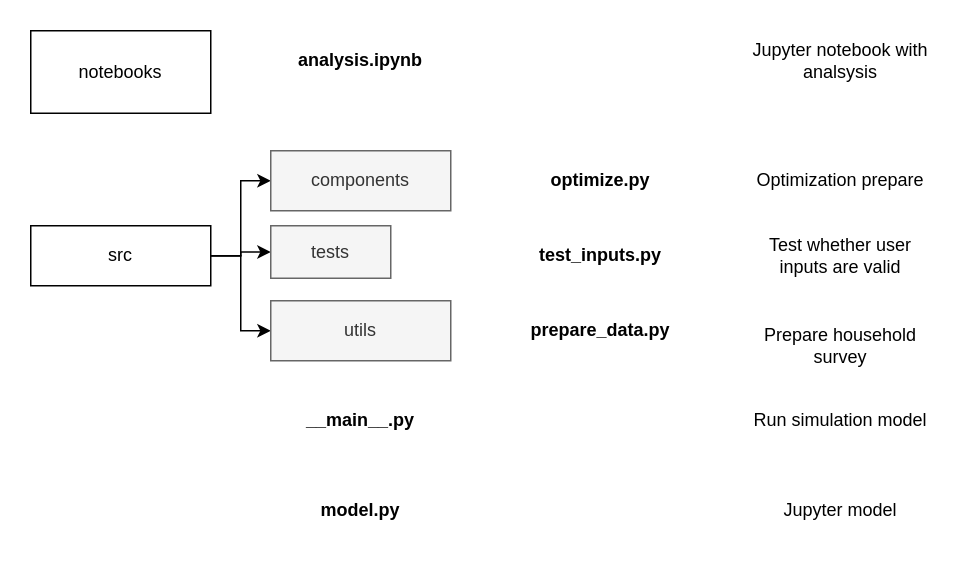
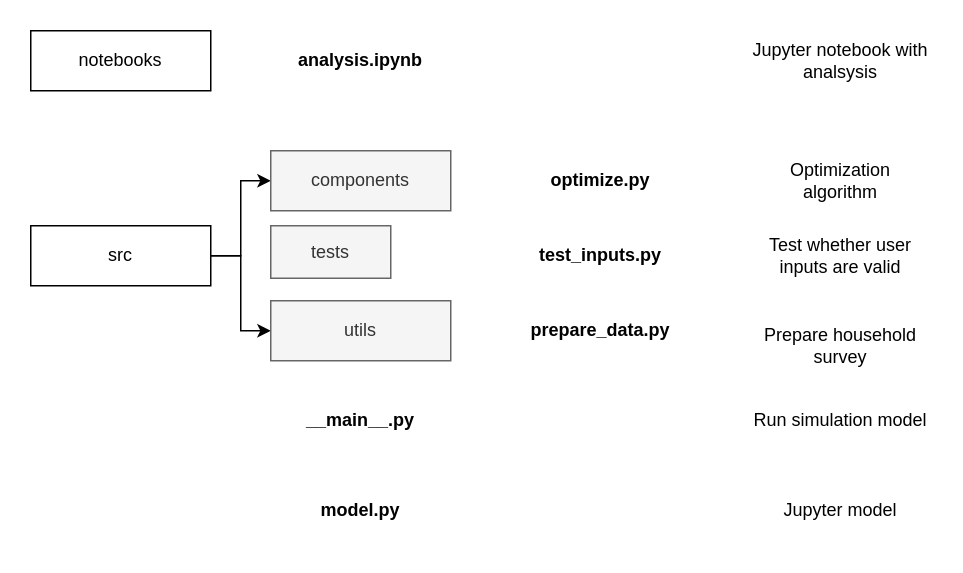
- <mxCell id="6" value="notebooks" style="rounded=0;whiteSpace=wrap;html=1;" parent="1" vertex="1"><mxGeometry x="20" y="20" width="120" height="55" as="geometry" /></mxCell>
+ <mxCell id="6" value="notebooks" style="rounded=0;whiteSpace=wrap;html=1;" parent="1" vertex="1"><mxGeometry x="20" y="20" width="120" height="40" as="geometry" /></mxCell>
- <mxCell id="18" value="Optimization prepare" style="text;html=1;strokeColor=none;fillColor=none;align=center;verticalAlign=middle;whiteSpace=wrap;rounded=0;fontStyle=0" parent="1" vertex="1"><mxGeometry x="500" y="100" width="120" height="40" as="geometry" /></mxCell>
+ <mxCell id="18" value="Optimization algorithm" style="text;html=1;strokeColor=none;fillColor=none;align=center;verticalAlign=middle;whiteSpace=wrap;rounded=0;fontStyle=0" parent="1" vertex="1"><mxGeometry x="500" y="100" width="120" height="40" as="geometry" /></mxCell>
- <mxCell id="3" style="edgeStyle=orthogonalEdgeStyle;rounded=0;html=1;exitX=1;exitY=0.5;exitDx=0;exitDy=0;" parent="1" source="5" target="8" edge="1"><mxGeometry relative="1" as="geometry" /></mxCell>
